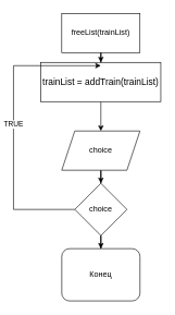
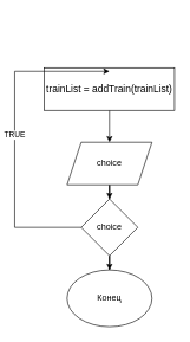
- <mxCell id="3" value="freeList(trainList)" style="rounded=0;whiteSpace=wrap;html=1;" vertex="1" parent="1"><mxGeometry x="94" y="20" width="120" height="60" as="geometry" /></mxCell>
- <mxCell id="2" style="edgeStyle=orthogonalEdgeStyle;rounded=0;orthogonalLoop=1;jettySize=auto;html=1;entryX=0.5;entryY=0;entryDx=0;entryDy=0;" edge="1" parent="1" source="3" target="5"><mxGeometry relative="1" as="geometry" /></mxCell>
- <mxCell id="11" value="Конец" style="whiteSpace=wrap;html=1;rounded=1;" vertex="1" parent="1"><mxGeometry x="94" y="380" width="120" height="80" as="geometry" /></mxCell>
+ <mxCell id="11" value="Конец" style="ellipse;whiteSpace=wrap;html=1;" vertex="1" parent="1"><mxGeometry x="94" y="380" width="120" height="80" as="geometry" /></mxCell>
